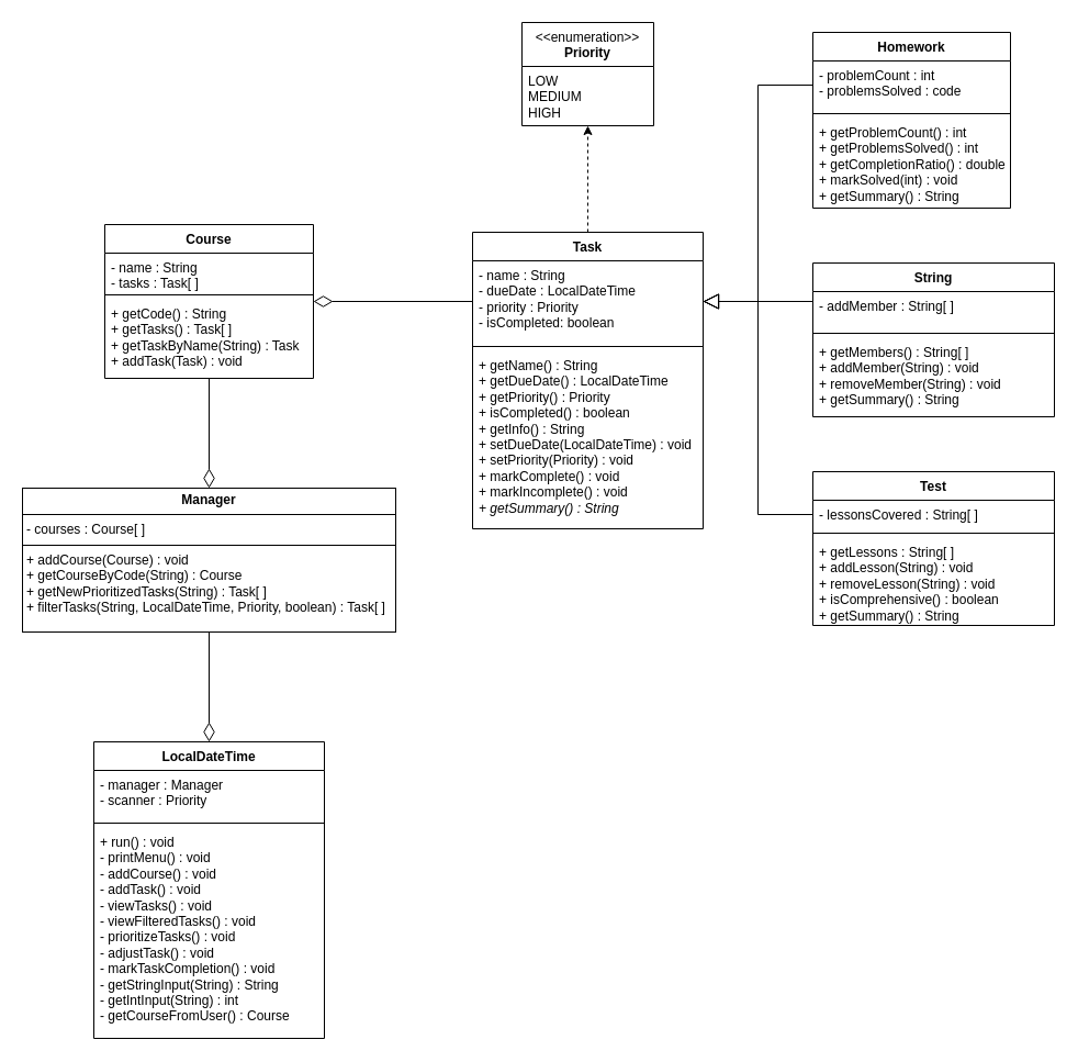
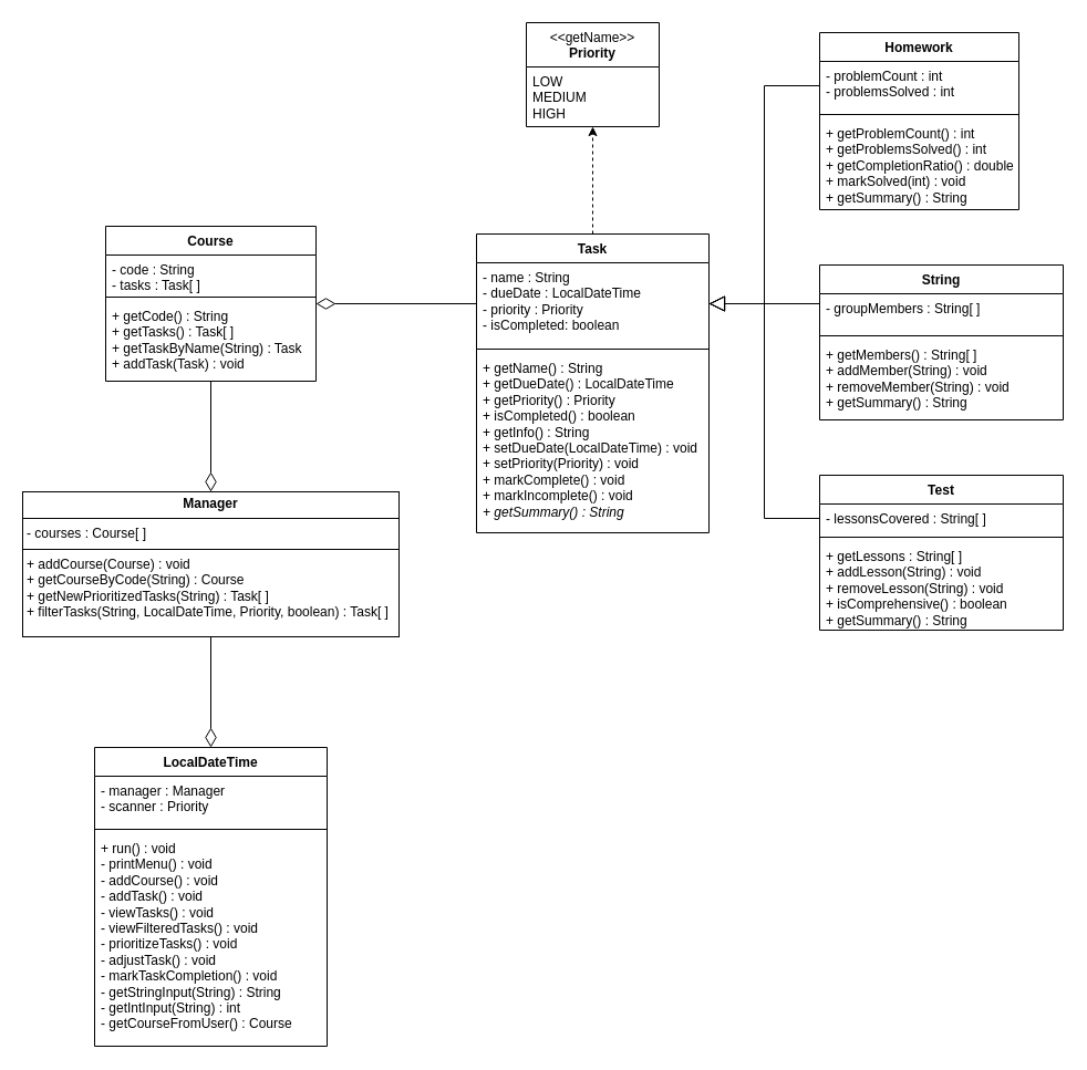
- <mxCell id="32" value="&lt;span style=&quot;font-weight: normal;&quot;&gt;&amp;lt;&amp;lt;enumeration&amp;gt;&amp;gt;&lt;/span&gt;&lt;div&gt;Priority&lt;/div&gt;" style="swimlane;fontStyle=1;align=center;verticalAlign=top;childLayout=stackLayout;horizontal=1;startSize=40;horizontalStack=0;resizeParent=1;resizeParentMax=0;resizeLast=0;collapsible=1;marginBottom=0;whiteSpace=wrap;html=1;" parent="1" vertex="1"><mxGeometry x="475" y="20" width="120" height="94" as="geometry"><mxRectangle x="-270" y="-150" width="140" height="40" as="alternateBounds" /></mxGeometry></mxCell>
+ <mxCell id="32" value="&lt;span style=&quot;font-weight: normal;&quot;&gt;&amp;lt;&amp;lt;getName&amp;gt;&amp;gt;&lt;/span&gt;&lt;div&gt;Priority&lt;/div&gt;" style="swimlane;fontStyle=1;align=center;verticalAlign=top;childLayout=stackLayout;horizontal=1;startSize=40;horizontalStack=0;resizeParent=1;resizeParentMax=0;resizeLast=0;collapsible=1;marginBottom=0;whiteSpace=wrap;html=1;" parent="1" vertex="1"><mxGeometry x="475" y="20" width="120" height="94" as="geometry"><mxRectangle x="-270" y="-150" width="140" height="40" as="alternateBounds" /></mxGeometry></mxCell>
- <mxCell id="13" value="- problemCount : int&lt;div&gt;- problemsSolved : code&amp;nbsp;&lt;/div&gt;" style="text;strokeColor=none;fillColor=none;align=left;verticalAlign=top;spacingLeft=4;spacingRight=4;overflow=hidden;rotatable=0;points=[[0,0.5],[1,0.5]];portConstraint=eastwest;whiteSpace=wrap;html=1;" parent="12" vertex="1"><mxGeometry y="26" width="180" height="44" as="geometry" /></mxCell>
+ <mxCell id="13" value="- problemCount : int&lt;div&gt;- problemsSolved : int&amp;nbsp;&lt;/div&gt;" style="text;strokeColor=none;fillColor=none;align=left;verticalAlign=top;spacingLeft=4;spacingRight=4;overflow=hidden;rotatable=0;points=[[0,0.5],[1,0.5]];portConstraint=eastwest;whiteSpace=wrap;html=1;" parent="12" vertex="1"><mxGeometry y="26" width="180" height="44" as="geometry" /></mxCell>
- <mxCell id="4" value="&lt;div&gt;- name : String&lt;/div&gt;- tasks : Task[ ]" style="text;strokeColor=none;fillColor=none;align=left;verticalAlign=top;spacingLeft=4;spacingRight=4;overflow=hidden;rotatable=0;points=[[0,0.5],[1,0.5]];portConstraint=eastwest;whiteSpace=wrap;html=1;" parent="3" vertex="1"><mxGeometry y="26" width="190" height="34" as="geometry" /></mxCell>
+ <mxCell id="4" value="&lt;div&gt;- code : String&lt;/div&gt;- tasks : Task[ ]" style="text;strokeColor=none;fillColor=none;align=left;verticalAlign=top;spacingLeft=4;spacingRight=4;overflow=hidden;rotatable=0;points=[[0,0.5],[1,0.5]];portConstraint=eastwest;whiteSpace=wrap;html=1;" parent="3" vertex="1"><mxGeometry y="26" width="190" height="34" as="geometry" /></mxCell>
- <mxCell id="18" value="- addMember : String[ ]" style="text;strokeColor=none;fillColor=none;align=left;verticalAlign=top;spacingLeft=4;spacingRight=4;overflow=hidden;rotatable=0;points=[[0,0.5],[1,0.5]];portConstraint=eastwest;whiteSpace=wrap;html=1;" parent="17" vertex="1"><mxGeometry y="26" width="220" height="34" as="geometry" /></mxCell>
+ <mxCell id="18" value="- groupMembers : String[ ]" style="text;strokeColor=none;fillColor=none;align=left;verticalAlign=top;spacingLeft=4;spacingRight=4;overflow=hidden;rotatable=0;points=[[0,0.5],[1,0.5]];portConstraint=eastwest;whiteSpace=wrap;html=1;" parent="17" vertex="1"><mxGeometry y="26" width="220" height="34" as="geometry" /></mxCell>
